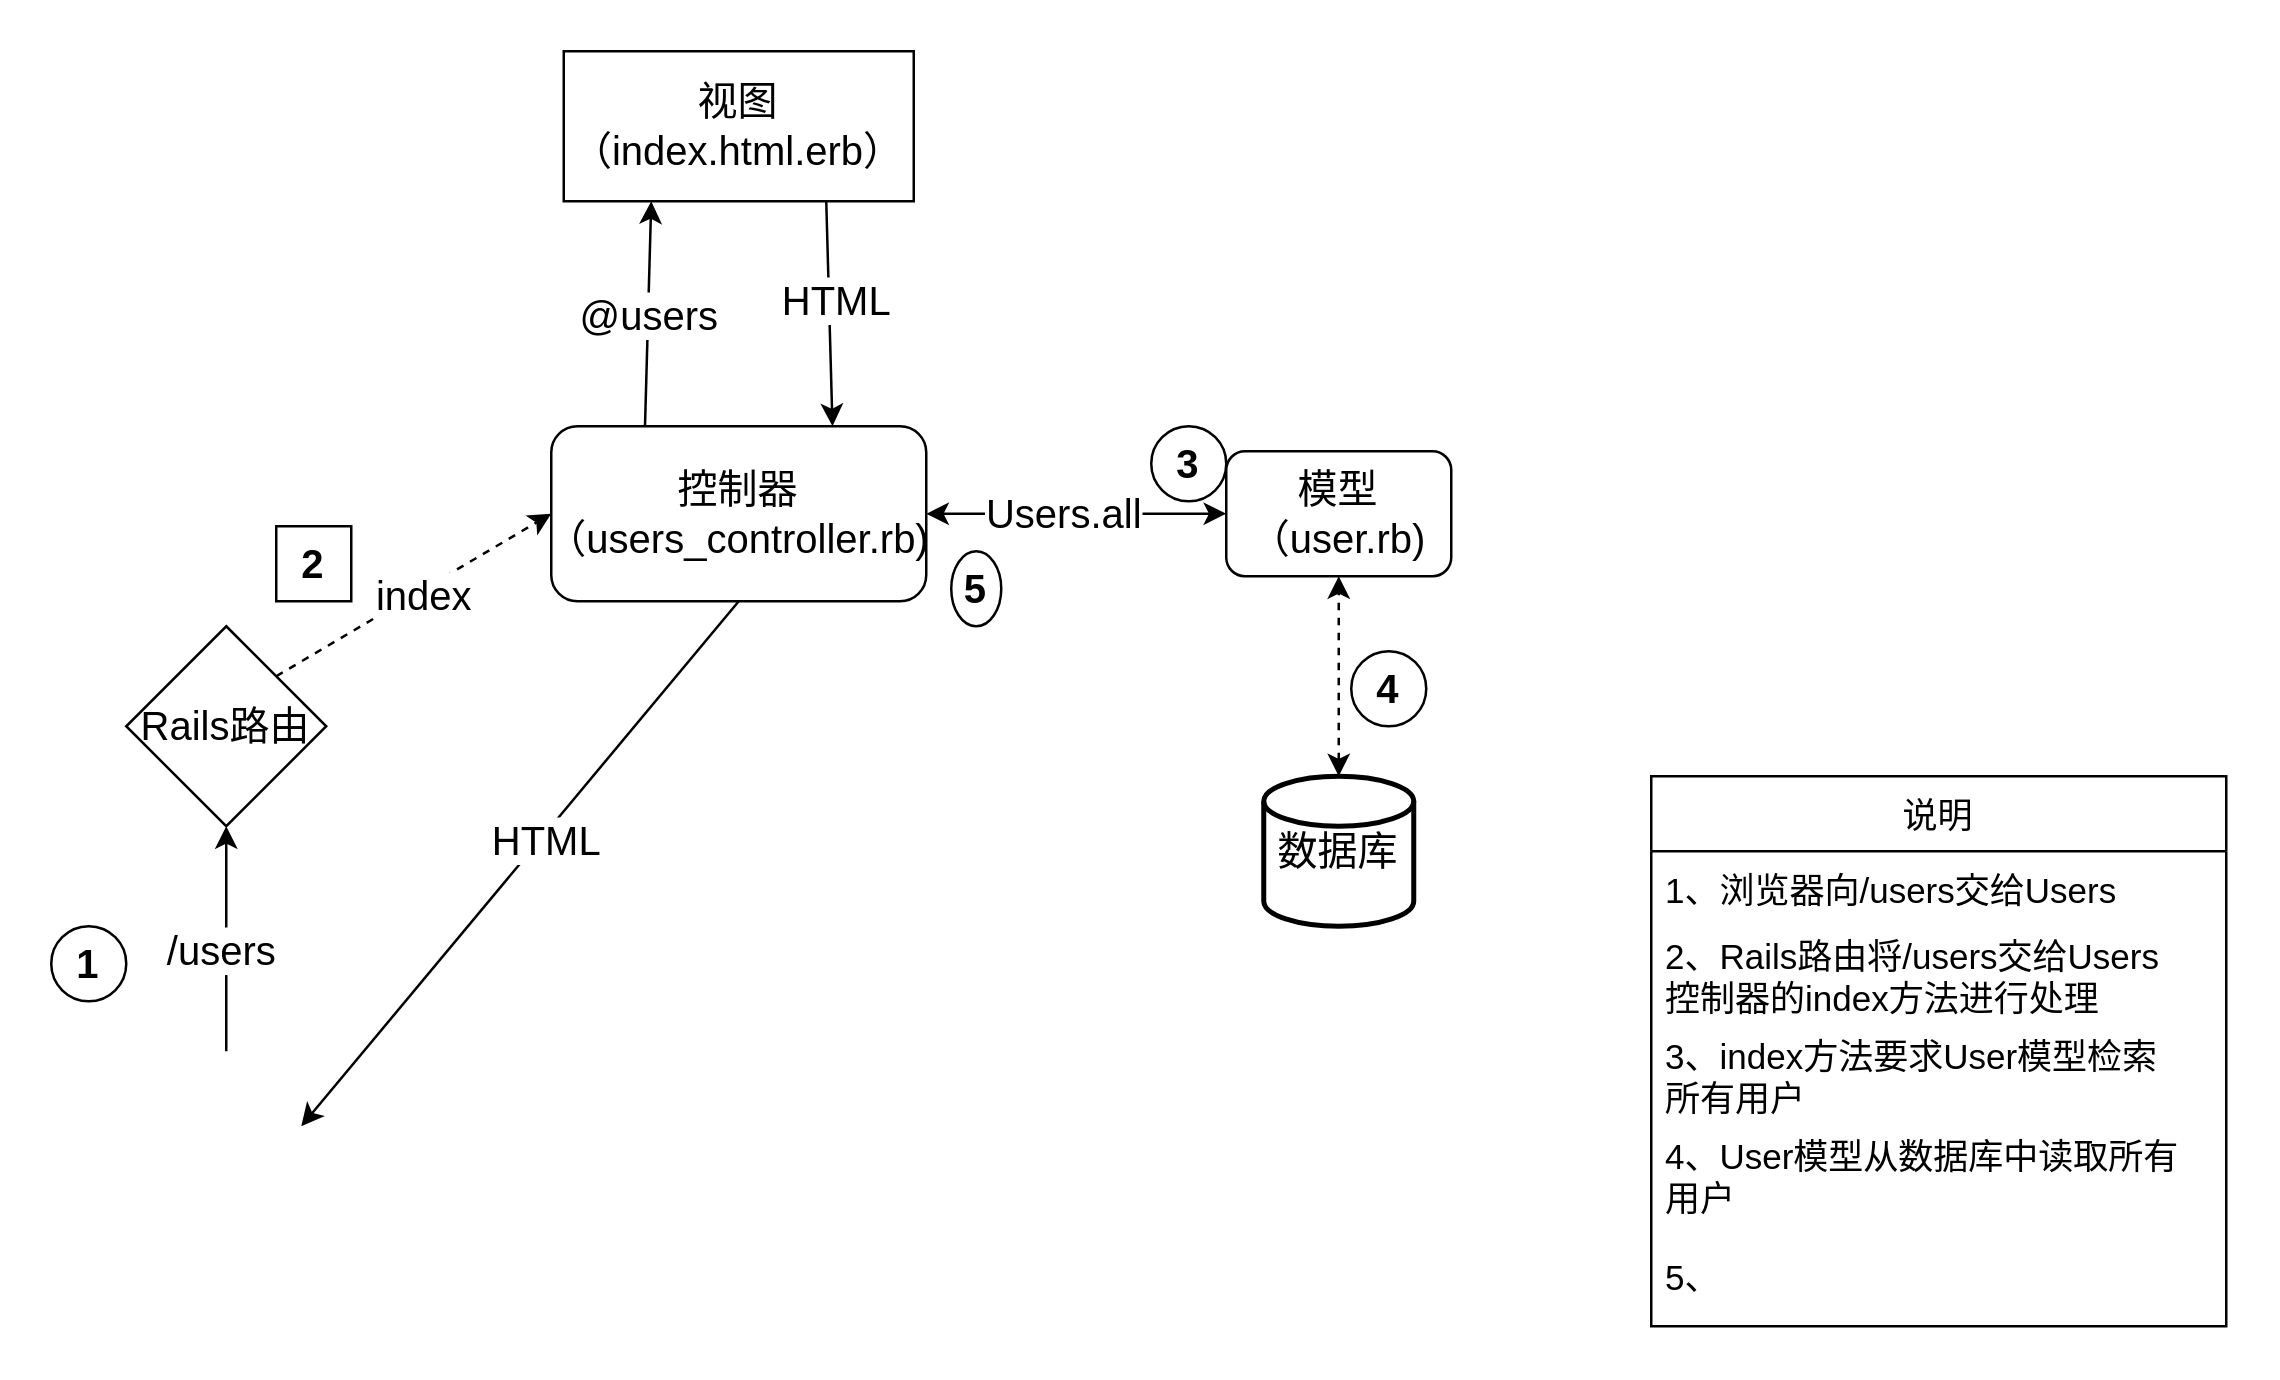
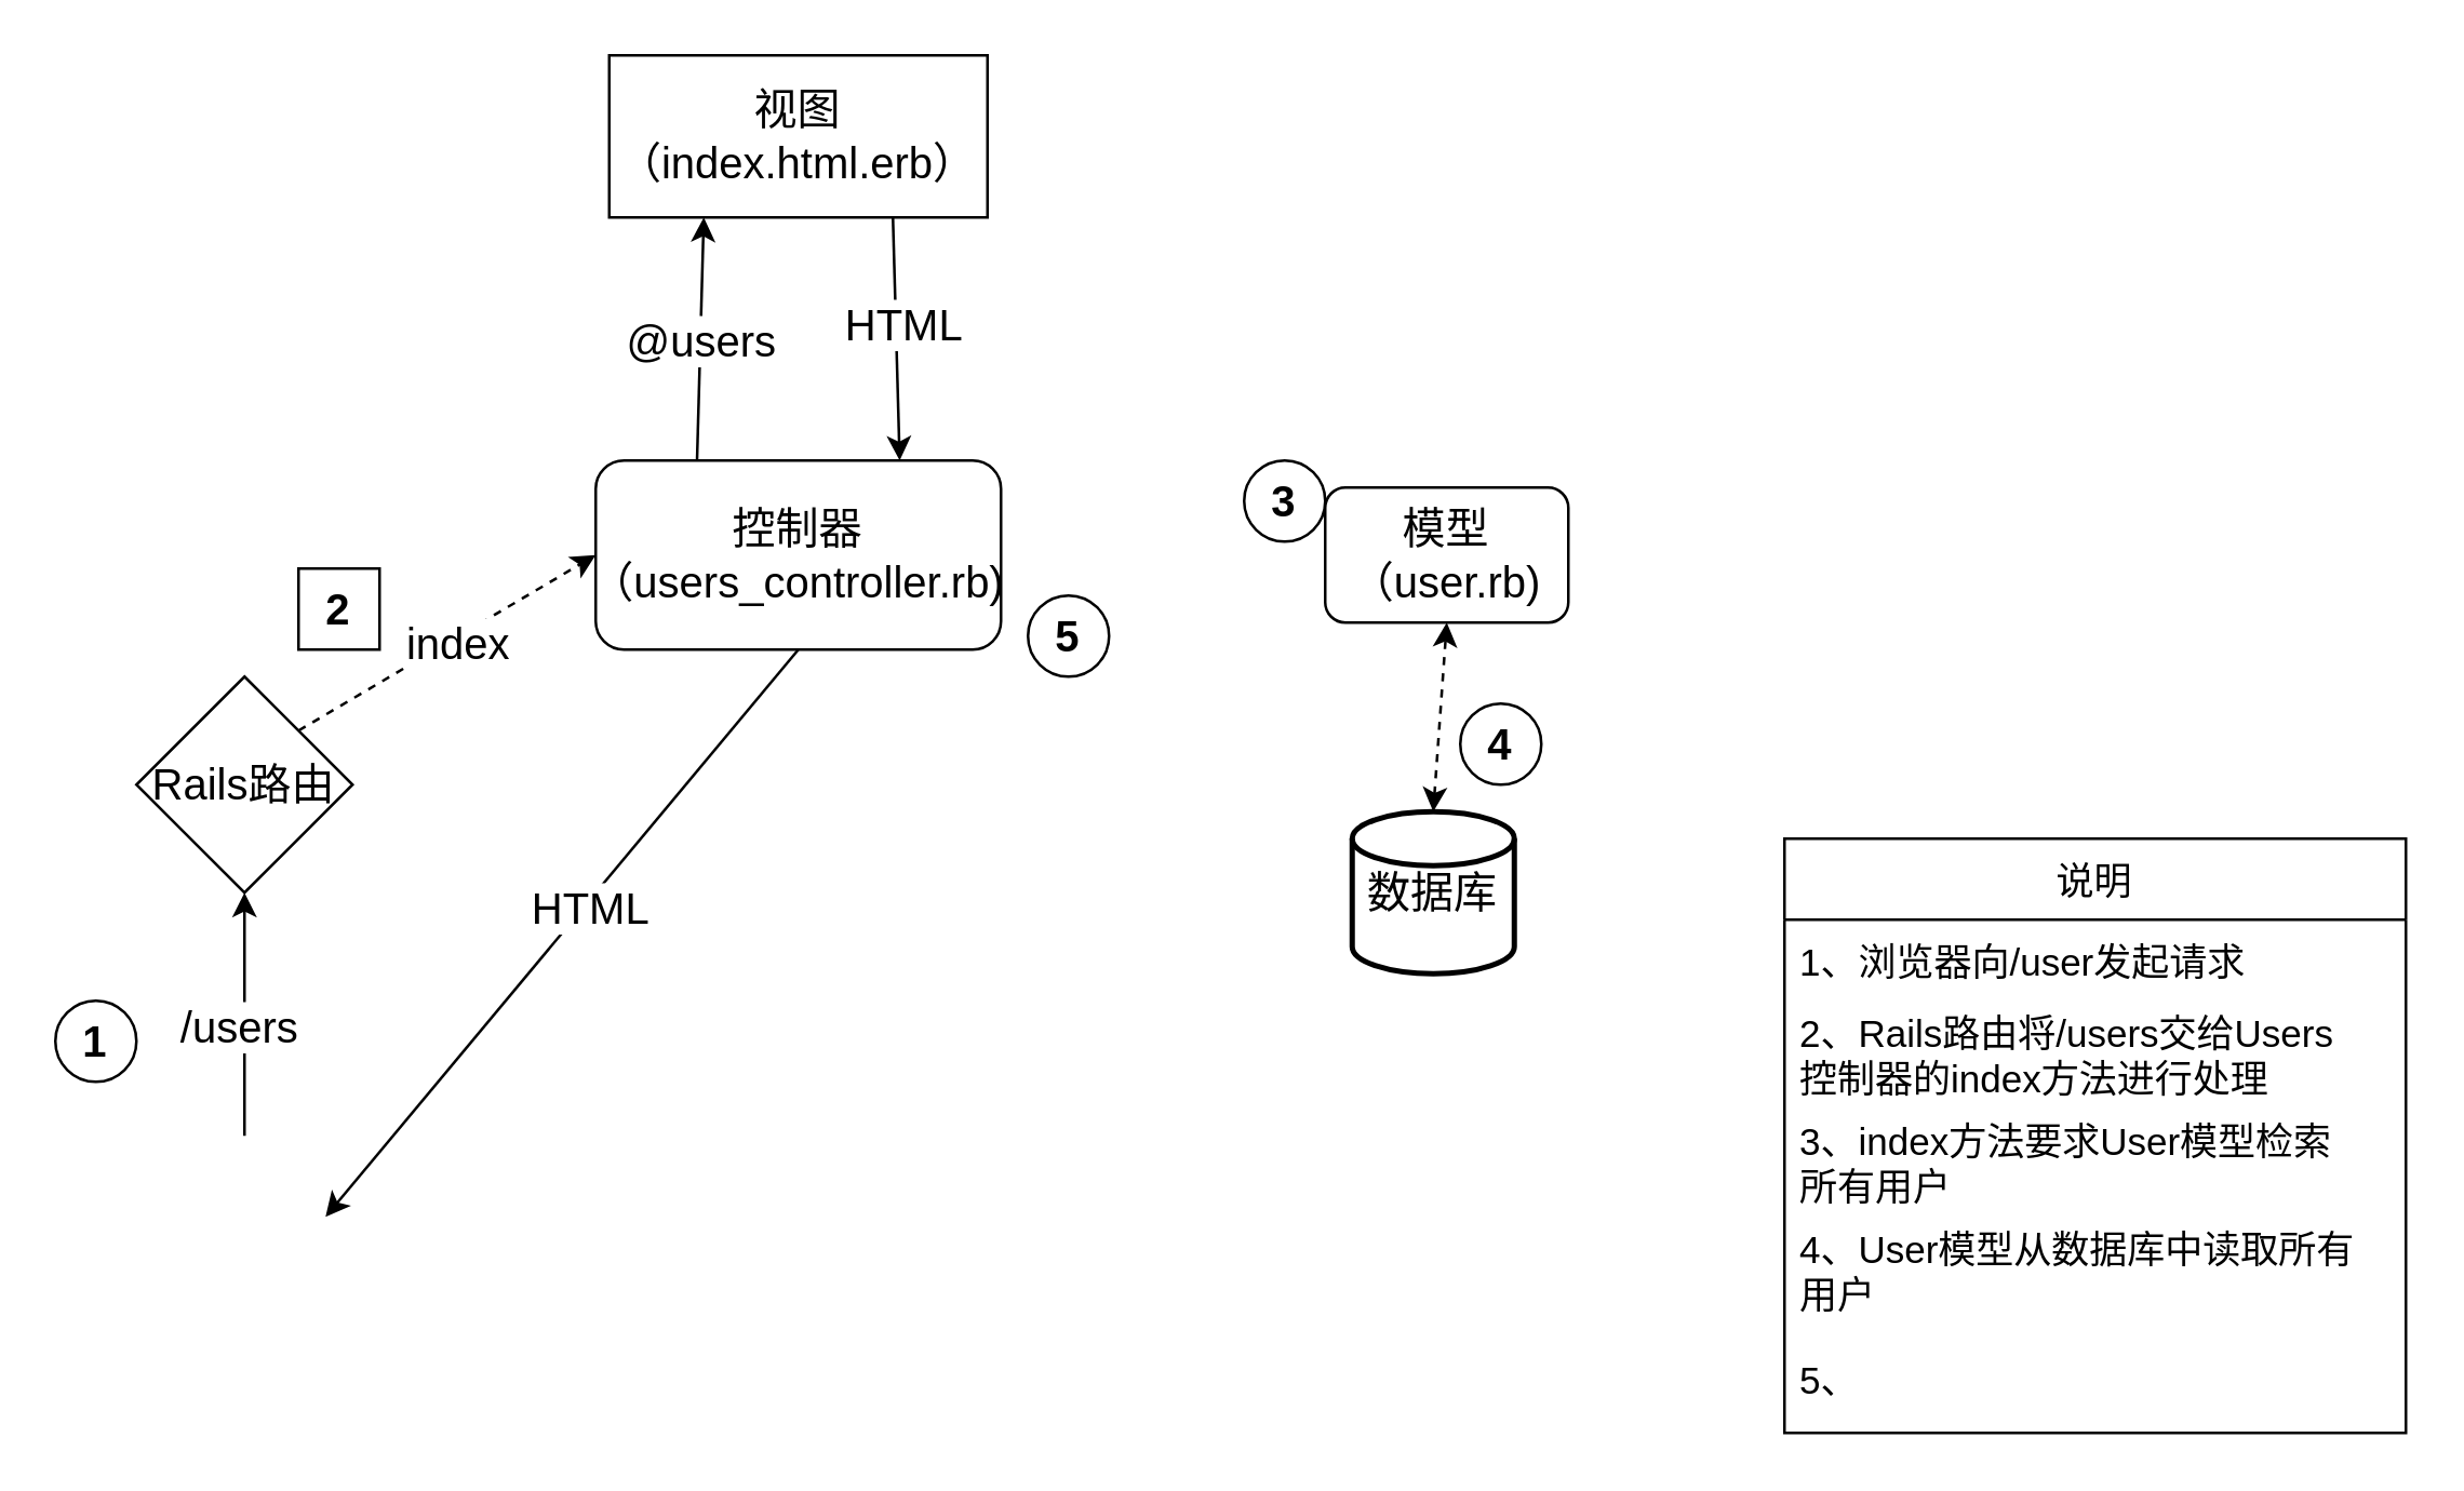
- <mxCell id="14" value="" style="endArrow=classic;startArrow=classic;html=1;rounded=0;fontSize=16;entryX=0;entryY=0.5;entryDx=0;entryDy=0;exitX=1;exitY=0.5;exitDx=0;exitDy=0;" edge="1" parent="1" source="12" target="13"><mxGeometry width="50" height="50" relative="1" as="geometry"><mxPoint x="360" y="370" as="sourcePoint" /><mxPoint x="410" y="320" as="targetPoint" /></mxGeometry></mxCell>
- <mxCell id="15" value="Users.all" style="edgeLabel;html=1;align=center;verticalAlign=middle;resizable=0;points=[];fontSize=16;" vertex="1" connectable="0" parent="14"><mxGeometry x="-0.101" y="1" relative="1" as="geometry"><mxPoint as="offset" /></mxGeometry></mxCell>
- <mxCell id="31" value="&lt;font style=&quot;font-size: 16px;&quot;&gt;&lt;b&gt;5&lt;/b&gt;&lt;/font&gt;" style="ellipse;whiteSpace=wrap;html=1;aspect=fixed;fontSize=14;" vertex="1" parent="1"><mxGeometry x="380" y="220" width="20" height="30" as="geometry" /></mxCell>
+ <mxCell id="31" value="&lt;font style=&quot;font-size: 16px;&quot;&gt;&lt;b&gt;5&lt;/b&gt;&lt;/font&gt;" style="ellipse;whiteSpace=wrap;html=1;aspect=fixed;fontSize=14;" vertex="1" parent="1"><mxGeometry x="380" y="220" width="30" height="30" as="geometry" /></mxCell>
- <mxCell id="17" value="数据库" style="strokeWidth=2;html=1;shape=mxgraph.flowchart.database;whiteSpace=wrap;fontSize=16;" vertex="1" parent="1"><mxGeometry x="505" y="310" width="60" height="60" as="geometry" /></mxCell>
+ <mxCell id="17" value="数据库" style="strokeWidth=2;html=1;shape=mxgraph.flowchart.database;whiteSpace=wrap;fontSize=16;" vertex="1" parent="1"><mxGeometry x="500" y="300" width="60" height="60" as="geometry" /></mxCell>
- <mxCell id="22" value="1、浏览器向/users交给Users" style="text;strokeColor=none;fillColor=none;align=left;verticalAlign=middle;spacingLeft=4;spacingRight=4;overflow=hidden;points=[[0,0.5],[1,0.5]];portConstraint=eastwest;rotatable=0;fontSize=14;" vertex="1" parent="21"><mxGeometry y="30" width="230" height="30" as="geometry" /></mxCell>
+ <mxCell id="22" value="1、浏览器向/user发起请求" style="text;strokeColor=none;fillColor=none;align=left;verticalAlign=middle;spacingLeft=4;spacingRight=4;overflow=hidden;points=[[0,0.5],[1,0.5]];portConstraint=eastwest;rotatable=0;fontSize=14;" vertex="1" parent="21"><mxGeometry y="30" width="230" height="30" as="geometry" /></mxCell>
